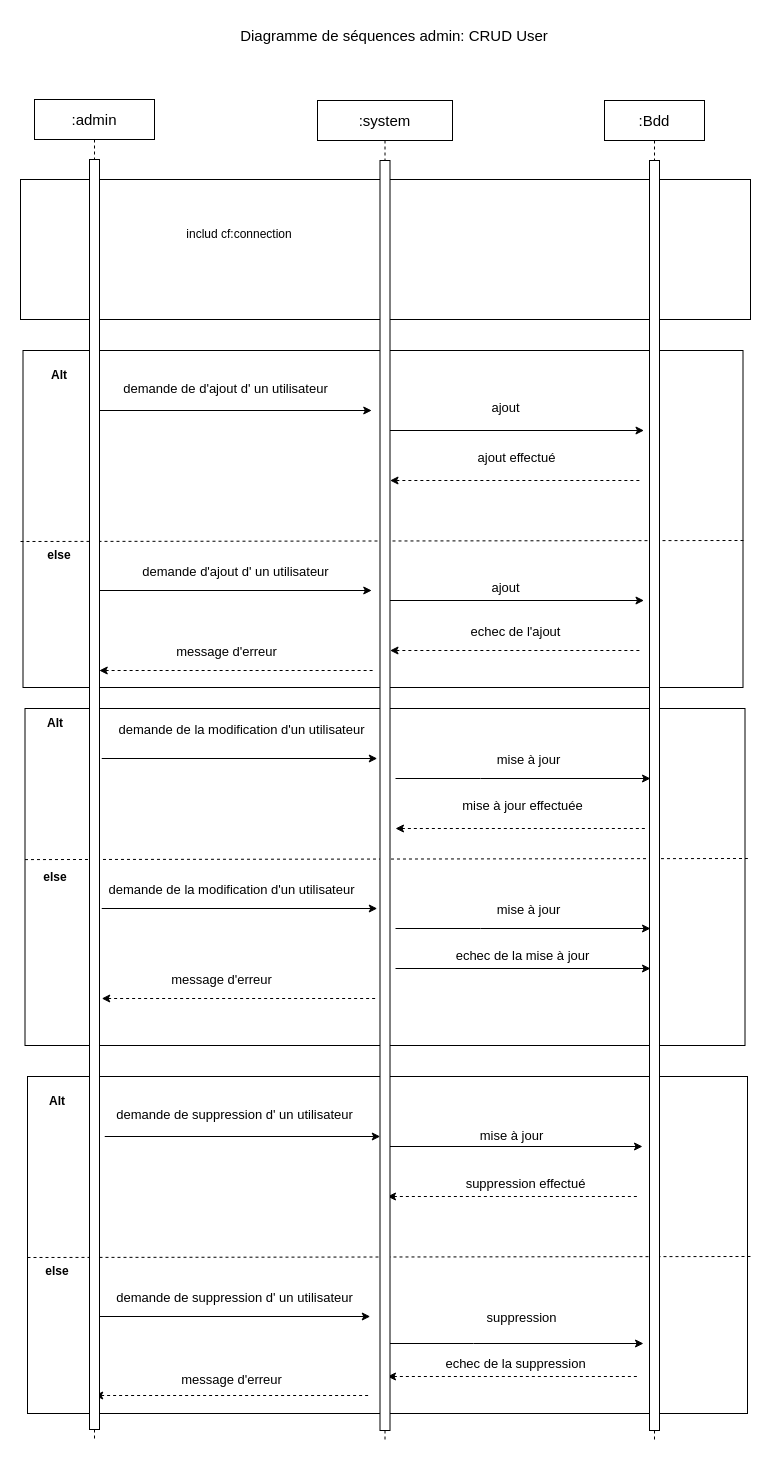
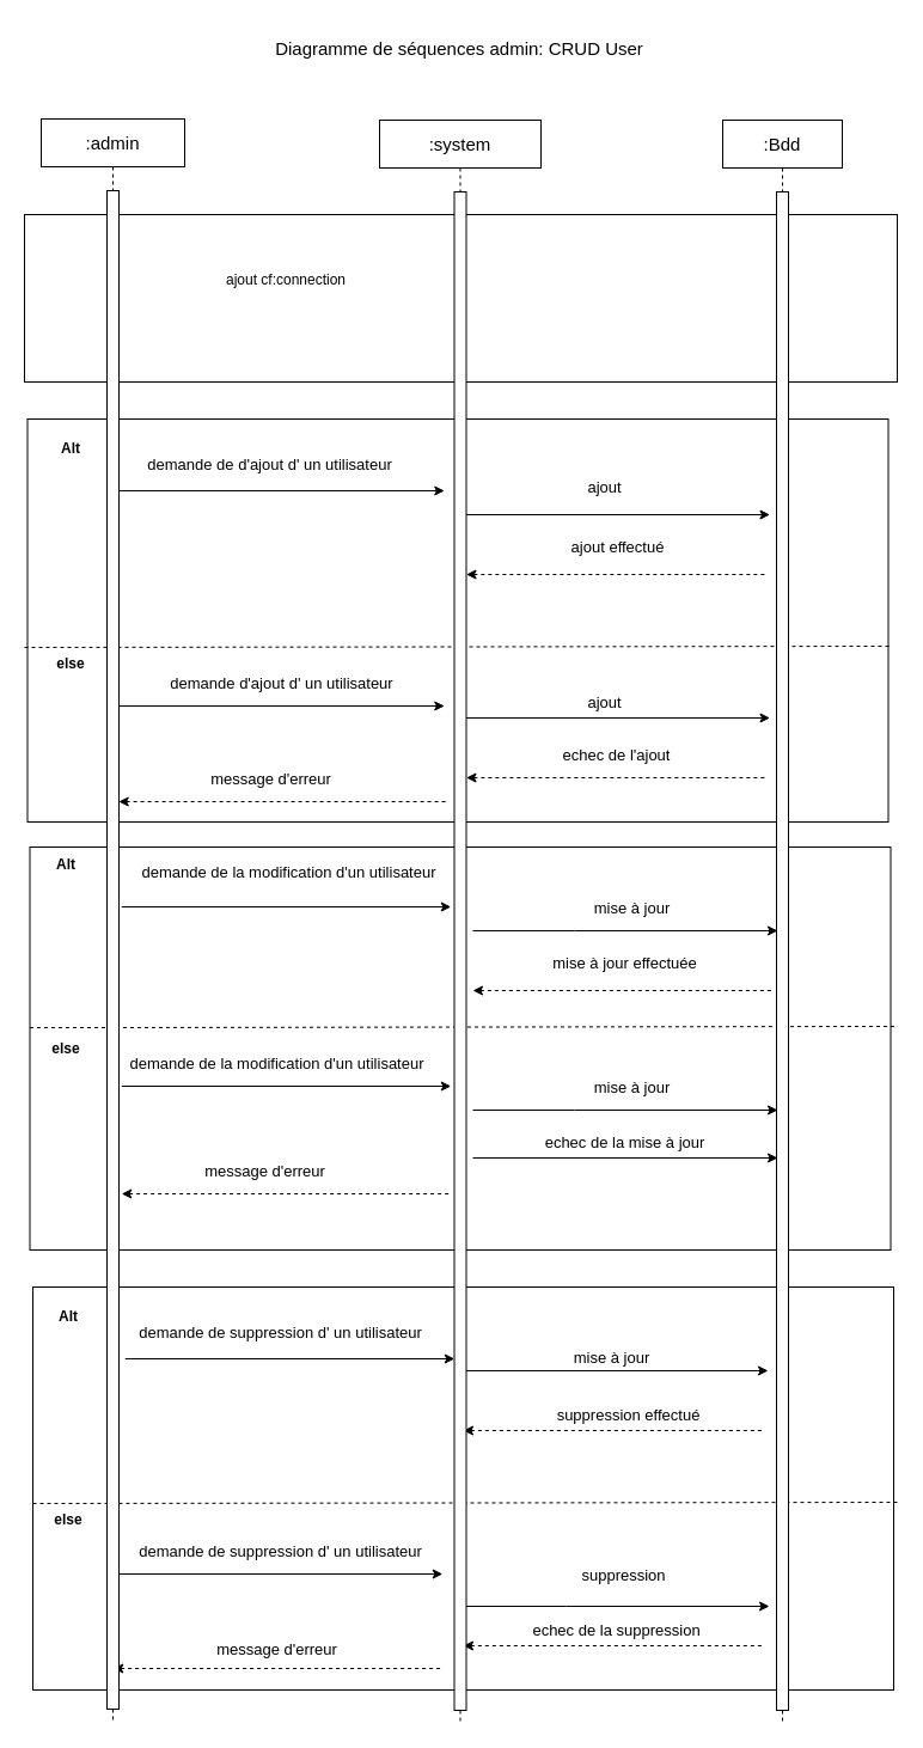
- <mxCell id="15" value="&lt;font style=&quot;font-size: 15px;&quot;&gt;Diagramme de séquences admin: CRUD User&lt;/font&gt;" style="text;html=1;align=center;verticalAlign=middle;whiteSpace=wrap;rounded=0;" parent="1" vertex="1"><mxGeometry x="236.25" y="20" width="315.5" height="30" as="geometry" /></mxCell>
+ <mxCell id="15" value="&lt;font style=&quot;font-size: 15px;&quot;&gt;Diagramme de séquences admin: CRUD User&lt;/font&gt;" style="text;html=1;align=center;verticalAlign=middle;whiteSpace=wrap;rounded=0;" parent="1" vertex="1"><mxGeometry x="226.25" y="25" width="315.5" height="30" as="geometry" /></mxCell>
- <mxCell id="21" value="includ cf:connection" style="text;html=1;align=center;verticalAlign=middle;whiteSpace=wrap;rounded=0;" parent="1" vertex="1"><mxGeometry x="124" y="219" width="230" height="30" as="geometry" /></mxCell>
+ <mxCell id="21" value="ajout cf:connection" style="text;html=1;align=center;verticalAlign=middle;whiteSpace=wrap;rounded=0;" parent="1" vertex="1"><mxGeometry x="124" y="219" width="230" height="30" as="geometry" /></mxCell>
